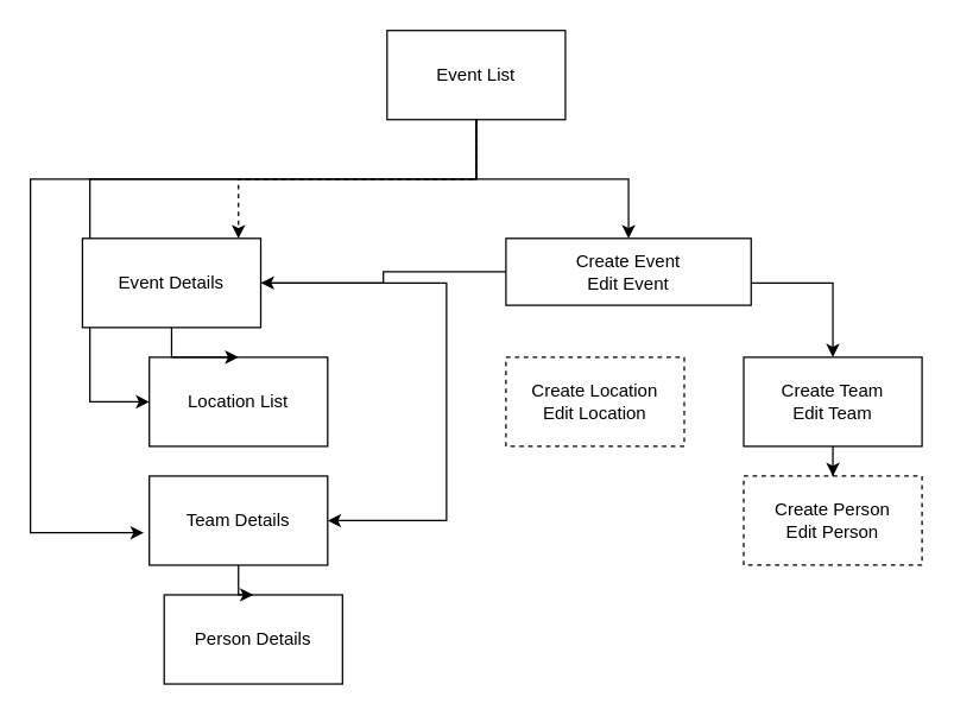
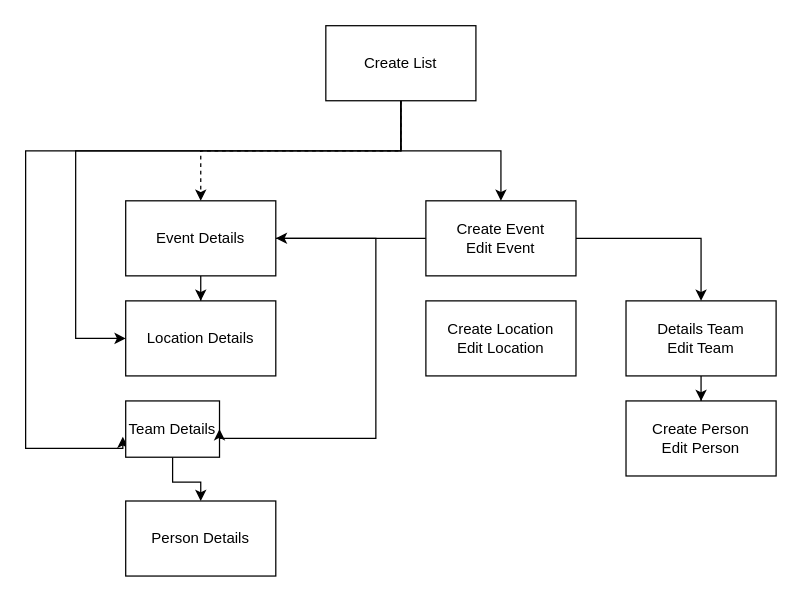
- <mxCell id="6" value="Event List" style="rounded=0;whiteSpace=wrap;html=1;" vertex="1" parent="1"><mxGeometry x="260" y="20" width="120" height="60" as="geometry" /></mxCell>
+ <mxCell id="6" value="Create List" style="rounded=0;whiteSpace=wrap;html=1;" vertex="1" parent="1"><mxGeometry x="260" y="20" width="120" height="60" as="geometry" /></mxCell>
- <mxCell id="13" value="Create Event&lt;br&gt;Edit Event" style="rounded=0;whiteSpace=wrap;html=1;" vertex="1" parent="1"><mxGeometry x="340" y="160" width="165" height="45" as="geometry" /></mxCell>
+ <mxCell id="13" value="Create Event&lt;br&gt;Edit Event" style="rounded=0;whiteSpace=wrap;html=1;" vertex="1" parent="1"><mxGeometry x="340" y="160" width="120" height="60" as="geometry" /></mxCell>
- <mxCell id="20" value="Event Details" style="rounded=0;whiteSpace=wrap;html=1;" vertex="1" parent="1"><mxGeometry x="55" y="160" width="120" height="60" as="geometry" /></mxCell>
+ <mxCell id="20" value="Event Details" style="rounded=0;whiteSpace=wrap;html=1;" vertex="1" parent="1"><mxGeometry x="100" y="160" width="120" height="60" as="geometry" /></mxCell>
- <mxCell id="17" value="Location List" style="rounded=0;whiteSpace=wrap;html=1;" vertex="1" parent="1"><mxGeometry x="100" y="240" width="120" height="60" as="geometry" /></mxCell>
+ <mxCell id="17" value="Location Details" style="rounded=0;whiteSpace=wrap;html=1;" vertex="1" parent="1"><mxGeometry x="100" y="240" width="120" height="60" as="geometry" /></mxCell>
- <mxCell id="10" value="Create Location&lt;br&gt;Edit Location" style="rounded=0;whiteSpace=wrap;html=1;dashed=1;" vertex="1" parent="1"><mxGeometry x="340" y="240" width="120" height="60" as="geometry" /></mxCell>
+ <mxCell id="10" value="Create Location&lt;br&gt;Edit Location" style="rounded=0;whiteSpace=wrap;html=1;" vertex="1" parent="1"><mxGeometry x="340" y="240" width="120" height="60" as="geometry" /></mxCell>
- <mxCell id="9" value="Create Team&lt;br&gt;Edit Team" style="rounded=0;whiteSpace=wrap;html=1;" vertex="1" parent="1"><mxGeometry x="500" y="240" width="120" height="60" as="geometry" /></mxCell>
+ <mxCell id="9" value="Details Team&lt;br&gt;Edit Team" style="rounded=0;whiteSpace=wrap;html=1;" vertex="1" parent="1"><mxGeometry x="500" y="240" width="120" height="60" as="geometry" /></mxCell>
- <mxCell id="16" value="Team Details" style="rounded=0;whiteSpace=wrap;html=1;" vertex="1" parent="1"><mxGeometry x="100" y="320" width="120" height="60" as="geometry" /></mxCell>
+ <mxCell id="16" value="Team Details" style="rounded=0;whiteSpace=wrap;html=1;" vertex="1" parent="1"><mxGeometry x="100" y="320" width="75" height="45" as="geometry" /></mxCell>
- <mxCell id="7" value="Create Person&lt;br&gt;Edit Person" style="rounded=0;whiteSpace=wrap;html=1;dashed=1;" vertex="1" parent="1"><mxGeometry x="500" y="320" width="120" height="60" as="geometry" /></mxCell>
+ <mxCell id="7" value="Create Person&lt;br&gt;Edit Person" style="rounded=0;whiteSpace=wrap;html=1;" vertex="1" parent="1"><mxGeometry x="500" y="320" width="120" height="60" as="geometry" /></mxCell>
- <mxCell id="14" value="Person Details" style="rounded=0;whiteSpace=wrap;html=1;" vertex="1" parent="1"><mxGeometry x="110" y="400" width="120" height="60" as="geometry" /></mxCell>
+ <mxCell id="14" value="Person Details" style="rounded=0;whiteSpace=wrap;html=1;" vertex="1" parent="1"><mxGeometry x="100" y="400" width="120" height="60" as="geometry" /></mxCell>
